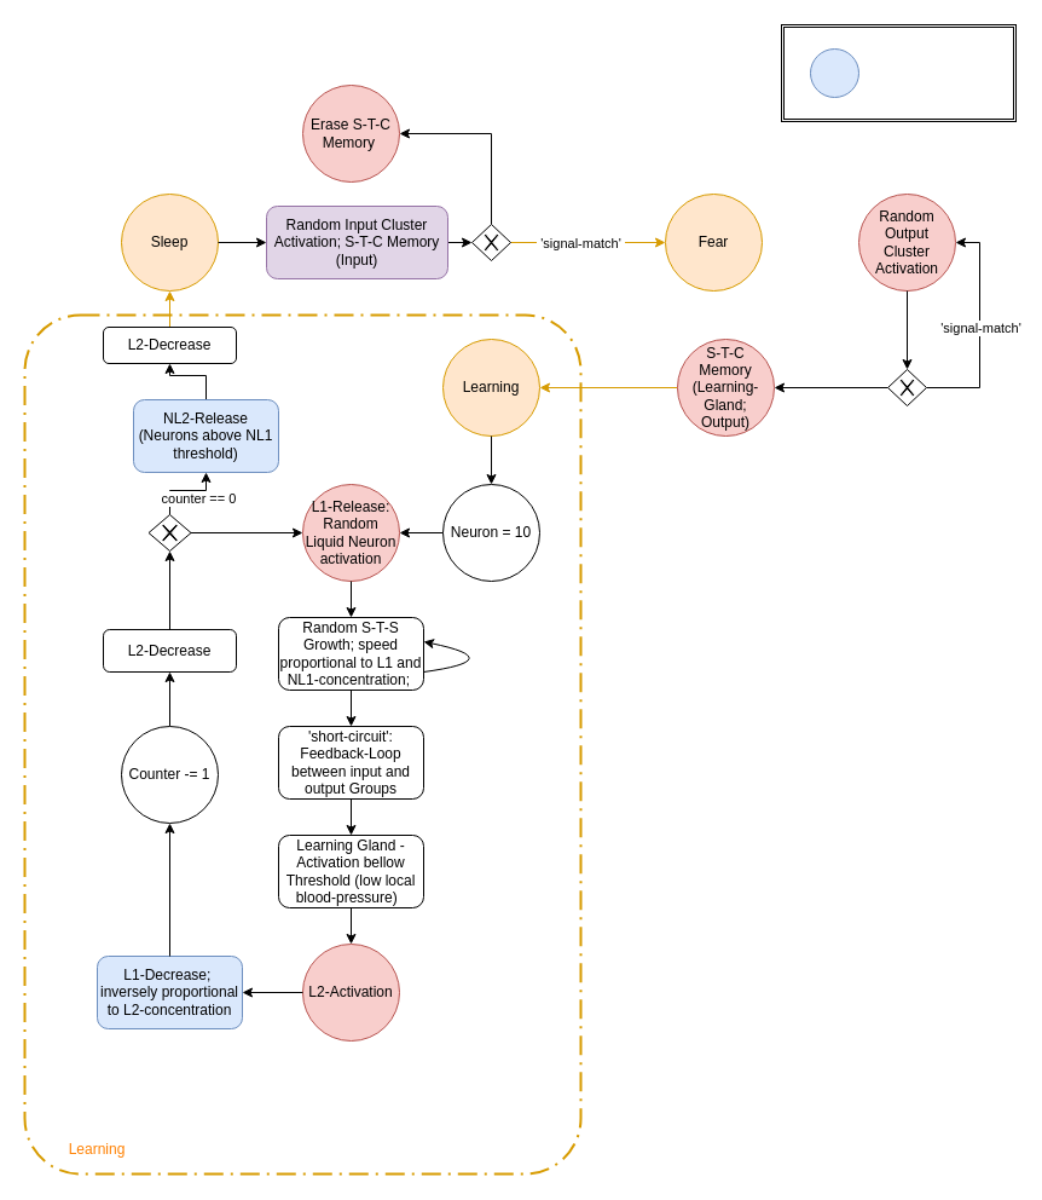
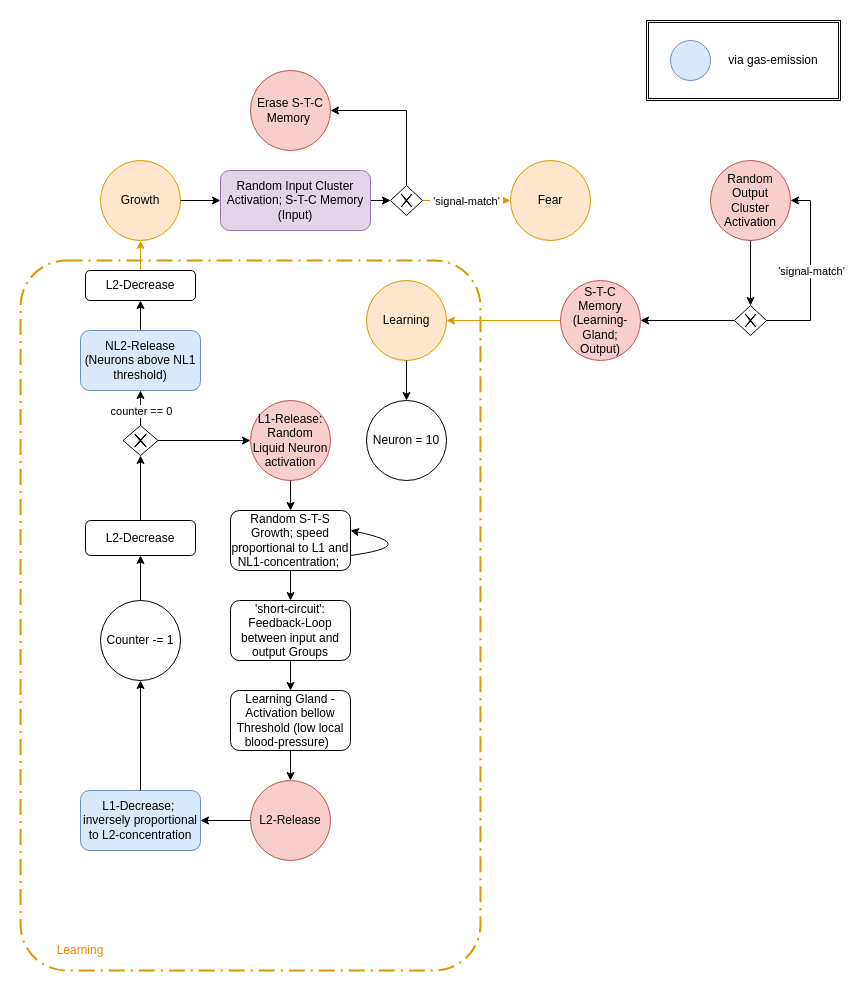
+ <mxCell id="53" value="&lt;font color=&quot;#000000&quot;&gt;via gas-emission&lt;/font&gt;" style="text;html=1;strokeColor=none;fillColor=none;align=center;verticalAlign=middle;whiteSpace=wrap;rounded=0;fontColor=#FF8000;" vertex="1" parent="1"><mxGeometry x="726" y="50" width="94" height="20" as="geometry" /></mxCell>
- <mxCell id="3" value="Sleep" style="ellipse;whiteSpace=wrap;html=1;aspect=fixed;fillColor=#ffe6cc;strokeColor=#d79b00;" parent="1" vertex="1"><mxGeometry x="100" y="160" width="80" height="80" as="geometry" /></mxCell>
+ <mxCell id="3" value="Growth" style="ellipse;whiteSpace=wrap;html=1;aspect=fixed;fillColor=#ffe6cc;strokeColor=#d79b00;" parent="1" vertex="1"><mxGeometry x="100" y="160" width="80" height="80" as="geometry" /></mxCell>
- <mxCell id="10" value="Fear" style="ellipse;whiteSpace=wrap;html=1;aspect=fixed;fillColor=#ffe6cc;strokeColor=#d79b00;" parent="1" vertex="1"><mxGeometry x="550" y="160" width="80" height="80" as="geometry" /></mxCell>
+ <mxCell id="10" value="Fear" style="ellipse;whiteSpace=wrap;html=1;aspect=fixed;fillColor=#ffe6cc;strokeColor=#d79b00;" parent="1" vertex="1"><mxGeometry x="510" y="160" width="80" height="80" as="geometry" /></mxCell>
- <mxCell id="47" value="NL2-Release (Neurons above NL1 threshold)" style="rounded=1;whiteSpace=wrap;html=1;fillColor=#dae8fc;strokeColor=#6c8ebf;" parent="1" vertex="1"><mxGeometry x="110" y="330" width="120" height="60" as="geometry" /></mxCell>
+ <mxCell id="47" value="NL2-Release (Neurons above NL1 threshold)" style="rounded=1;whiteSpace=wrap;html=1;fillColor=#dae8fc;strokeColor=#6c8ebf;" parent="1" vertex="1"><mxGeometry x="80" y="330" width="120" height="60" as="geometry" /></mxCell>
- <mxCell id="30" value="" style="endArrow=classic;html=1;exitX=0;exitY=0.5;exitDx=0;exitDy=0;entryX=1;entryY=0.5;entryDx=0;entryDy=0;" parent="1" source="13" target="11" edge="1"><mxGeometry width="50" height="50" relative="1" as="geometry"><mxPoint x="560" y="520" as="sourcePoint" /><mxPoint x="610" y="470" as="targetPoint" /></mxGeometry></mxCell>
- <mxCell id="27" value="L2-Activation" style="ellipse;whiteSpace=wrap;html=1;aspect=fixed;fillColor=#f8cecc;strokeColor=#b85450;" parent="1" vertex="1"><mxGeometry x="250" y="780" width="80" height="80" as="geometry" /></mxCell>
+ <mxCell id="27" value="L2-Release" style="ellipse;whiteSpace=wrap;html=1;aspect=fixed;fillColor=#f8cecc;strokeColor=#b85450;" parent="1" vertex="1"><mxGeometry x="250" y="780" width="80" height="80" as="geometry" /></mxCell>
